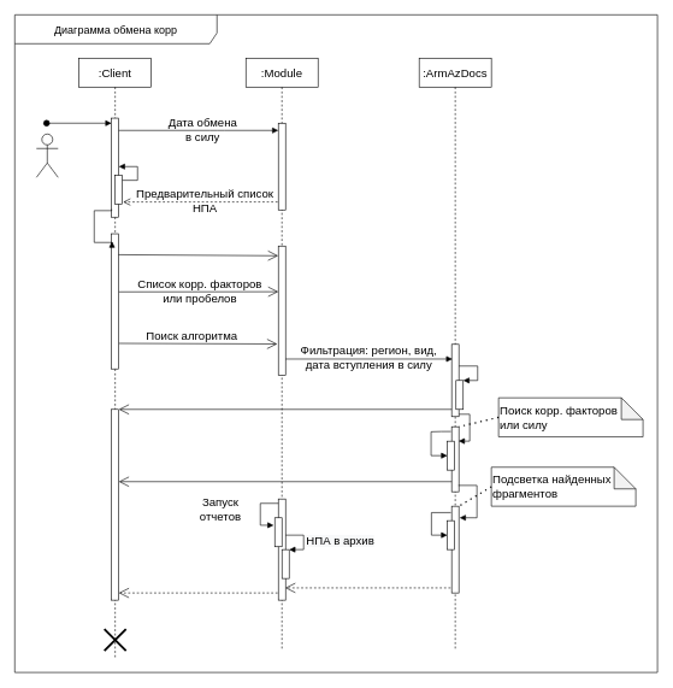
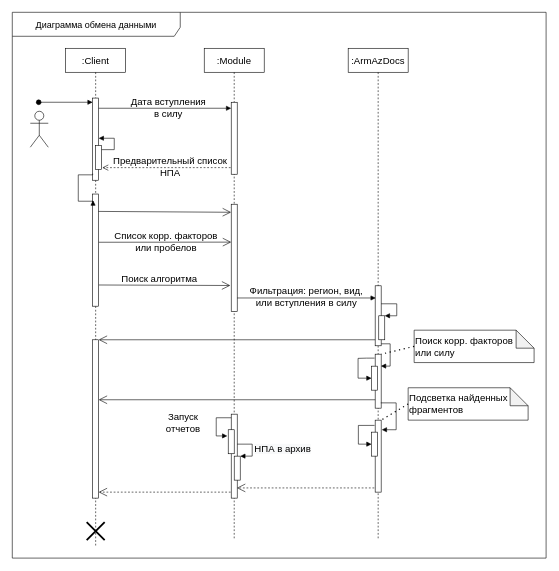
- <mxCell id="25" value="&lt;font style=&quot;font-size: 15px&quot;&gt;Диаграмма обмена корр&lt;/font&gt;" style="shape=umlFrame;whiteSpace=wrap;html=1;width=280;height=40;" parent="1" vertex="1"><mxGeometry x="20" y="20" width="890" height="910" as="geometry" /></mxCell>
+ <mxCell id="25" value="&lt;font style=&quot;font-size: 15px&quot;&gt;Диаграмма обмена данными&lt;/font&gt;" style="shape=umlFrame;whiteSpace=wrap;html=1;width=280;height=40;" parent="1" vertex="1"><mxGeometry x="20" y="20" width="890" height="910" as="geometry" /></mxCell>
- <mxCell id="27" value="Дата обмена&lt;br&gt;в силу" style="text;html=1;align=center;verticalAlign=middle;resizable=0;points=[];autosize=1;fontSize=16;" parent="1" vertex="1"><mxGeometry x="210" y="159" width="140" height="40" as="geometry" /></mxCell>
+ <mxCell id="27" value="Дата вступления&lt;br&gt;в силу" style="text;html=1;align=center;verticalAlign=middle;resizable=0;points=[];autosize=1;fontSize=16;" parent="1" vertex="1"><mxGeometry x="210" y="159" width="140" height="40" as="geometry" /></mxCell>
- <mxCell id="44" value="&lt;div&gt;Фильтрация:&amp;nbsp;&lt;span&gt;регион, вид,&lt;/span&gt;&lt;/div&gt;&lt;div&gt;&lt;span&gt;дата вступления в силу&lt;/span&gt;&lt;/div&gt;" style="text;html=1;align=center;verticalAlign=middle;resizable=0;points=[];autosize=1;fontSize=16;" parent="1" vertex="1"><mxGeometry x="410" y="474" width="200" height="40" as="geometry" /></mxCell>
+ <mxCell id="44" value="&lt;div&gt;Фильтрация:&amp;nbsp;&lt;span&gt;регион, вид,&lt;/span&gt;&lt;/div&gt;&lt;div&gt;&lt;span&gt;или вступления в силу&lt;/span&gt;&lt;/div&gt;" style="text;html=1;align=center;verticalAlign=middle;resizable=0;points=[];autosize=1;fontSize=16;" parent="1" vertex="1"><mxGeometry x="410" y="474" width="200" height="40" as="geometry" /></mxCell>
